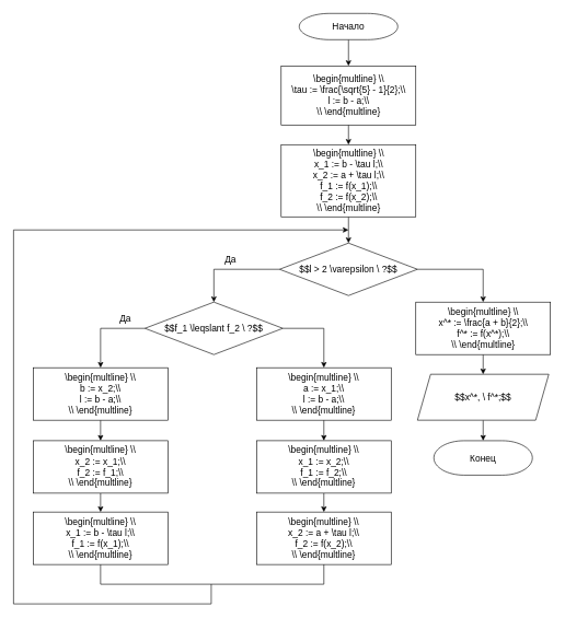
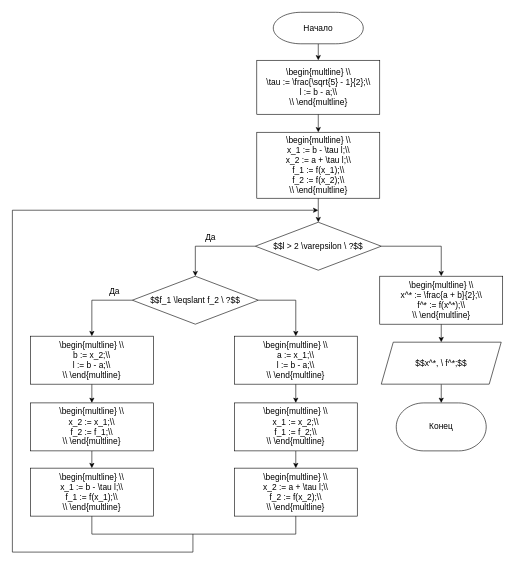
- <mxCell id="3" value="&lt;font style=&quot;font-size: 14px;&quot;&gt;Начало&lt;/font&gt;" style="strokeWidth=1;html=1;shape=mxgraph.flowchart.terminator;whiteSpace=wrap;strokeColor=default;gradientColor=none;" parent="1" vertex="1"><mxGeometry x="455" y="20" width="150" height="40" as="geometry" /></mxCell>
+ <mxCell id="3" value="&lt;font style=&quot;font-size: 14px;&quot;&gt;Начало&lt;/font&gt;" style="strokeWidth=1;html=1;shape=mxgraph.flowchart.terminator;whiteSpace=wrap;strokeColor=default;gradientColor=none;" parent="1" vertex="1"><mxGeometry x="455" y="20" width="150" height="52.5" as="geometry" /></mxCell>
- <mxCell id="12" value="&lt;font style=&quot;font-size: 14px;&quot;&gt;Конец&lt;/font&gt;" style="strokeWidth=1;html=1;shape=mxgraph.flowchart.terminator;whiteSpace=wrap;strokeColor=default;gradientColor=none;" parent="1" vertex="1"><mxGeometry x="660" y="671.25" width="150" height="52.5" as="geometry" /></mxCell>
+ <mxCell id="12" value="&lt;font style=&quot;font-size: 14px;&quot;&gt;Конец&lt;/font&gt;" style="strokeWidth=1;html=1;shape=mxgraph.flowchart.terminator;whiteSpace=wrap;strokeColor=default;gradientColor=none;" parent="1" vertex="1"><mxGeometry x="660" y="671.25" width="150" height="80" as="geometry" /></mxCell>
